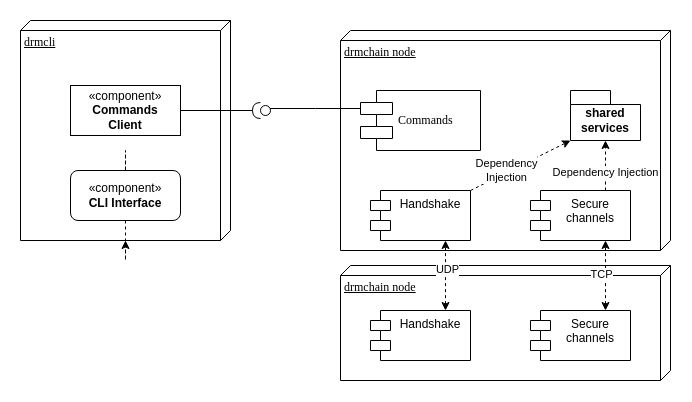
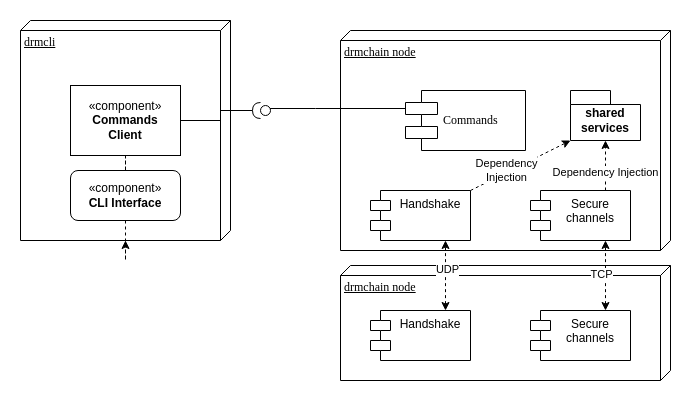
- <mxCell id="10" value="«component»&lt;br&gt;&lt;b&gt;Commands&lt;br&gt;Client&lt;/b&gt;" style="html=1;whiteSpace=wrap;" vertex="1" parent="1"><mxGeometry x="70" y="85" width="110" height="50" as="geometry" /></mxCell>
+ <mxCell id="10" value="«component»&lt;br&gt;&lt;b&gt;Commands&lt;br&gt;Client&lt;/b&gt;" style="html=1;whiteSpace=wrap;" vertex="1" parent="1"><mxGeometry x="70" y="85" width="110" height="70" as="geometry" /></mxCell>
- <mxCell id="4" value="Commands" style="shape=component;align=left;spacingLeft=36;rounded=0;shadow=0;comic=0;labelBackgroundColor=none;strokeWidth=1;fontFamily=Verdana;fontSize=12;html=1;" parent="1" vertex="1"><mxGeometry x="360" y="90" width="120" height="60" as="geometry" /></mxCell>
+ <mxCell id="4" value="Commands" style="shape=component;align=left;spacingLeft=36;rounded=0;shadow=0;comic=0;labelBackgroundColor=none;strokeWidth=1;fontFamily=Verdana;fontSize=12;html=1;" parent="1" vertex="1"><mxGeometry x="405" y="90" width="120" height="60" as="geometry" /></mxCell>
